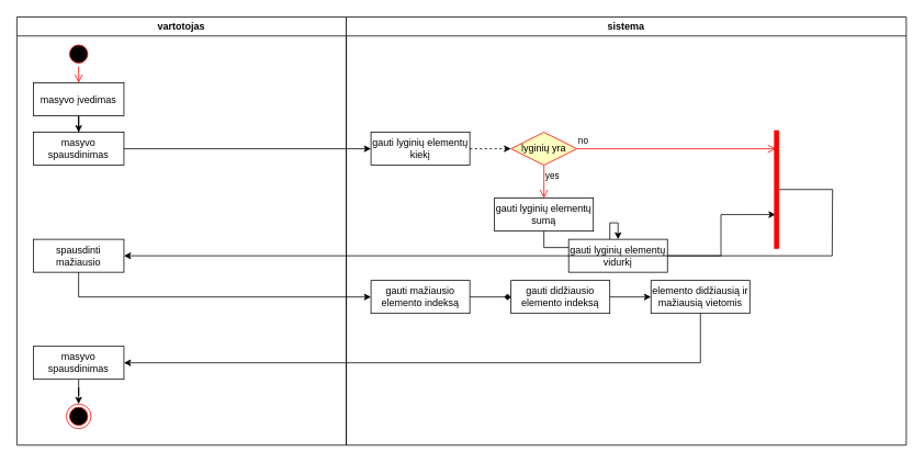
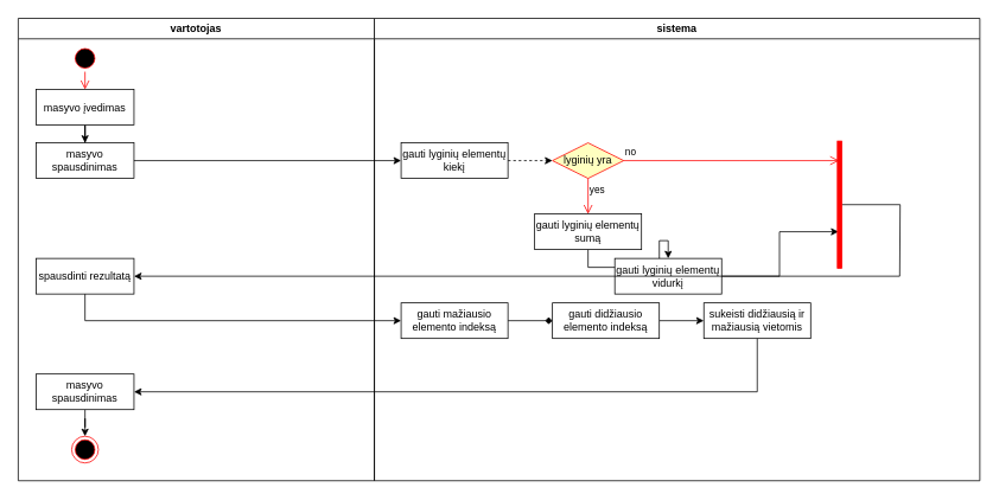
- <mxCell id="8" value="spausdinti mažiausio" style="rounded=0;whiteSpace=wrap;html=1;" vertex="1" parent="2"><mxGeometry x="20" y="270" width="110" height="40" as="geometry" /></mxCell>
+ <mxCell id="8" value="spausdinti rezultatą" style="rounded=0;whiteSpace=wrap;html=1;" vertex="1" parent="2"><mxGeometry x="20" y="270" width="110" height="40" as="geometry" /></mxCell>
- <mxCell id="28" value="elemento didžiausią ir mažiausią vietomis" style="rounded=0;whiteSpace=wrap;html=1;" vertex="1" parent="12"><mxGeometry x="370" y="320" width="120" height="40" as="geometry" /></mxCell>
+ <mxCell id="28" value="sukeisti didžiausią ir mažiausią vietomis" style="rounded=0;whiteSpace=wrap;html=1;" vertex="1" parent="12"><mxGeometry x="370" y="320" width="120" height="40" as="geometry" /></mxCell>
